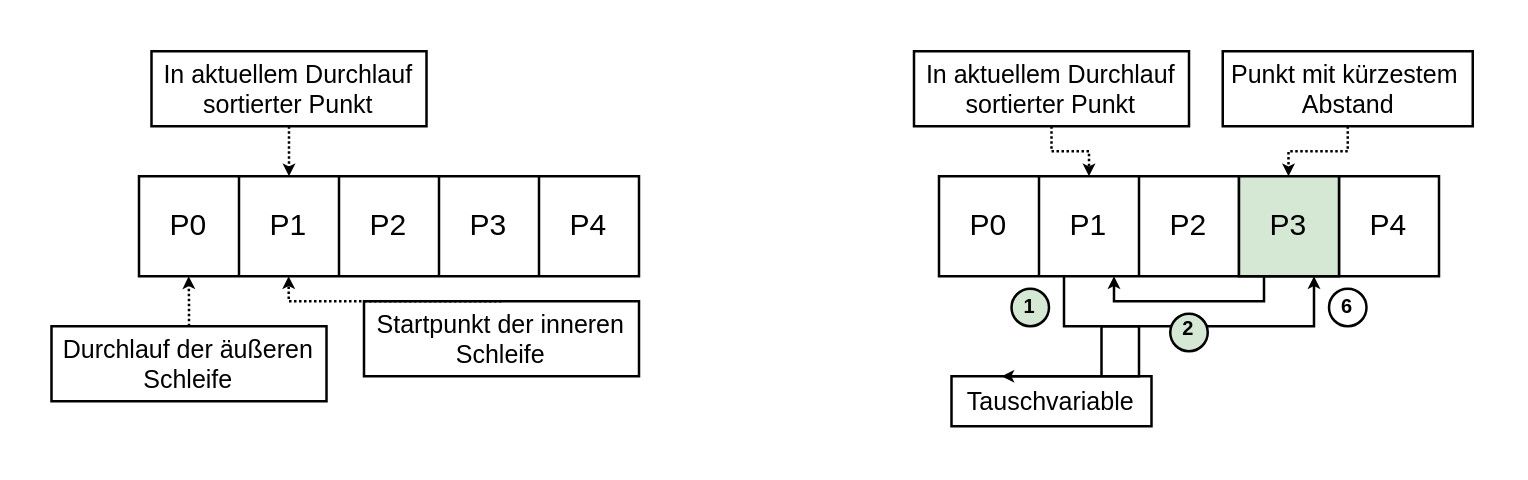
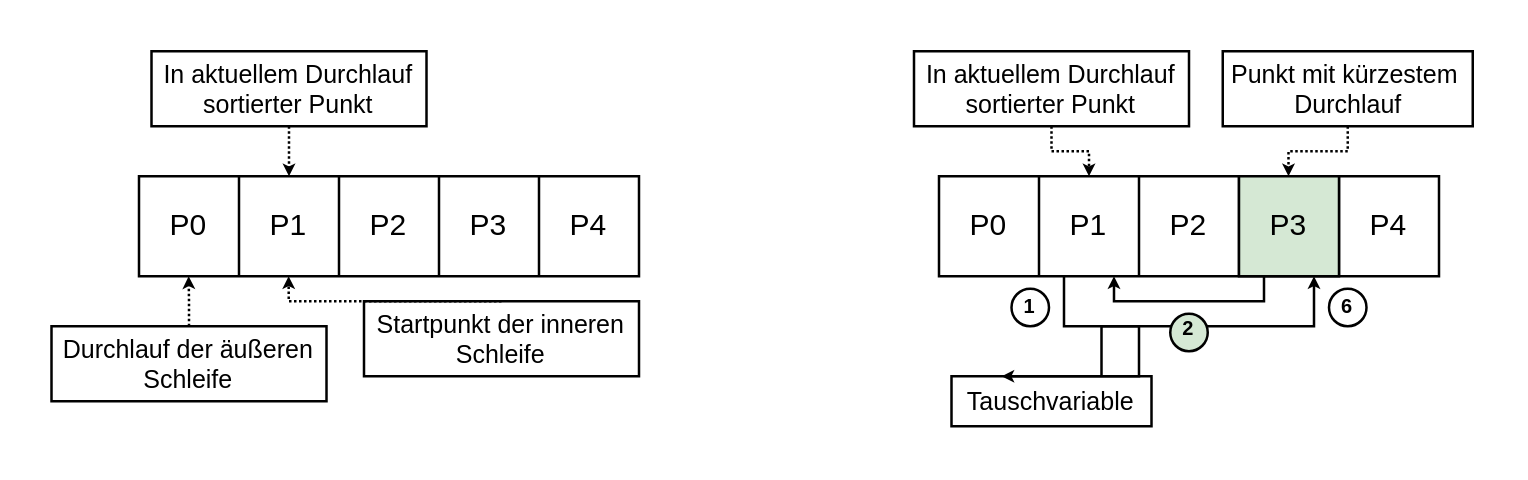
- <mxCell id="32" value="Punkt mit kürzestem&amp;nbsp; Abstand" style="text;html=1;strokeColor=default;fillColor=none;align=center;verticalAlign=middle;whiteSpace=wrap;rounded=0;fontSize=10;" vertex="1" parent="1"><mxGeometry x="488.5" y="20" width="100" height="30" as="geometry" /></mxCell>
+ <mxCell id="32" value="Punkt mit kürzestem&amp;nbsp; Durchlauf" style="text;html=1;strokeColor=default;fillColor=none;align=center;verticalAlign=middle;whiteSpace=wrap;rounded=0;fontSize=10;" vertex="1" parent="1"><mxGeometry x="488.5" y="20" width="100" height="30" as="geometry" /></mxCell>
- <mxCell id="36" value="1" style="ellipse;whiteSpace=wrap;html=1;aspect=fixed;fontSize=8;strokeColor=#000000;verticalAlign=middle;fontStyle=1;spacingBottom=1;fillColor=#d5e8d4;" vertex="1" parent="1"><mxGeometry x="404" y="115" width="15" height="15" as="geometry" /></mxCell>
+ <mxCell id="36" value="1" style="ellipse;whiteSpace=wrap;html=1;aspect=fixed;fontSize=8;strokeColor=#000000;verticalAlign=middle;fontStyle=1;spacingBottom=1;" vertex="1" parent="1"><mxGeometry x="404" y="115" width="15" height="15" as="geometry" /></mxCell>
